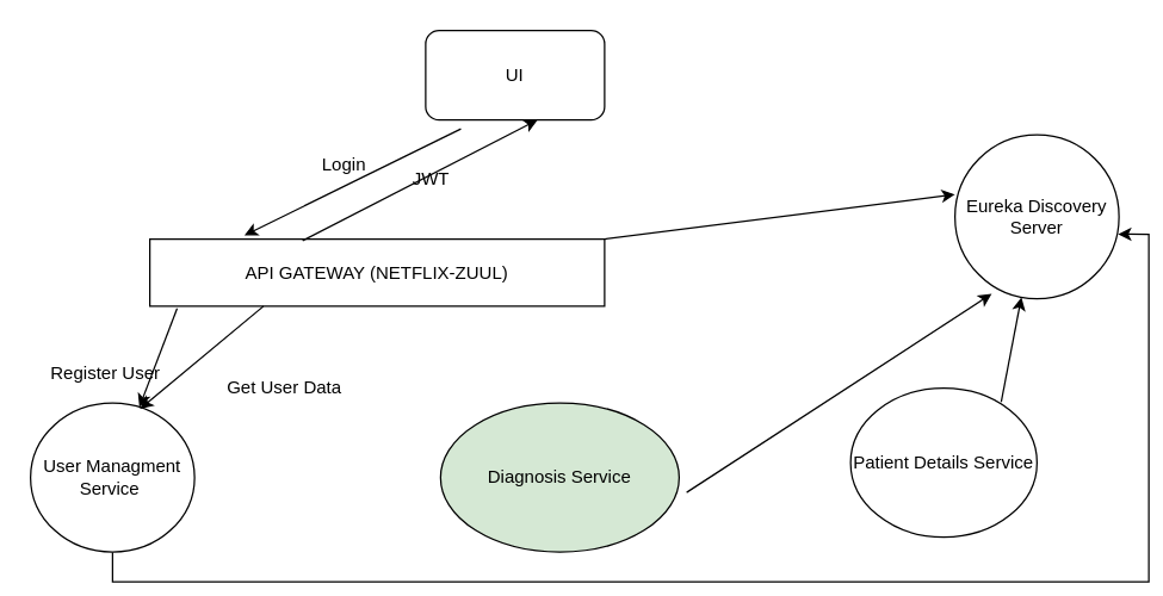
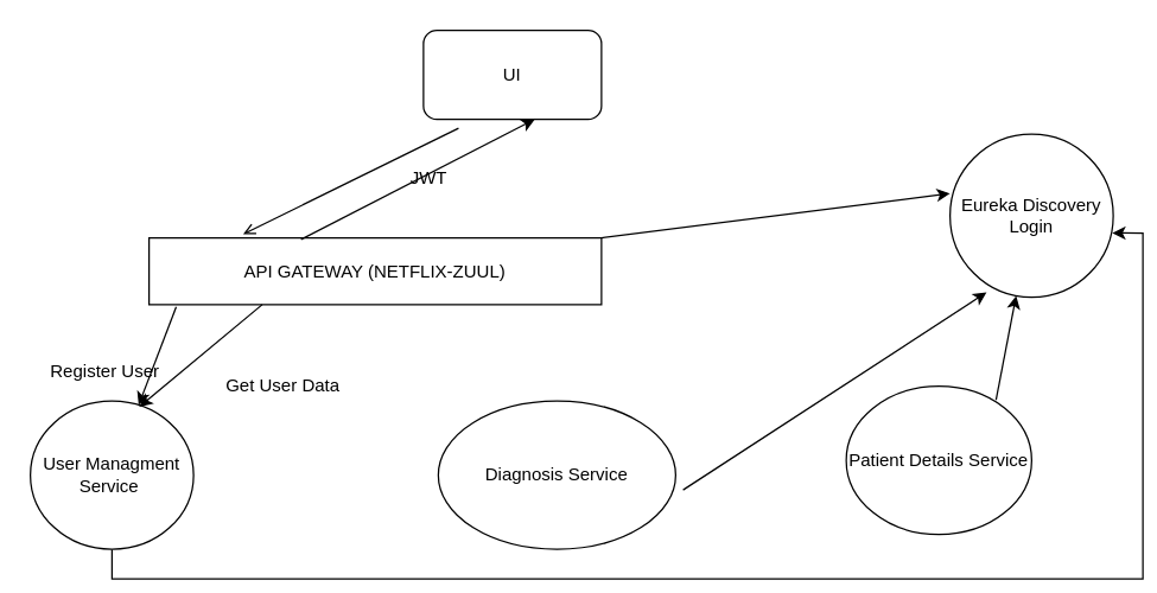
- <mxCell id="9" value="Login" style="text;html=1;align=center;verticalAlign=middle;resizable=0;points=[];autosize=1;strokeColor=none;fillColor=none;" vertex="1" parent="1"><mxGeometry x="210" y="100" width="40" height="20" as="geometry" /></mxCell>
- <mxCell id="16" value="Eureka Discovery Server" style="ellipse;whiteSpace=wrap;html=1;aspect=fixed;" vertex="1" parent="1"><mxGeometry x="640" y="90" width="110" height="110" as="geometry" /></mxCell>
+ <mxCell id="16" value="Eureka Discovery Login" style="ellipse;whiteSpace=wrap;html=1;aspect=fixed;" vertex="1" parent="1"><mxGeometry x="640" y="90" width="110" height="110" as="geometry" /></mxCell>
- <mxCell id="8" value="" style="endArrow=classic;html=1;rounded=0;exitX=0.197;exitY=1.1;exitDx=0;exitDy=0;exitPerimeter=0;entryX=0.208;entryY=-0.056;entryDx=0;entryDy=0;entryPerimeter=0;" edge="1" parent="1" source="7" target="2"><mxGeometry width="50" height="50" relative="1" as="geometry"><mxPoint x="330" y="110" as="sourcePoint" /><mxPoint x="380" y="60" as="targetPoint" /></mxGeometry></mxCell>
+ <mxCell id="8" value="" style="endArrow=open;html=1;rounded=0;exitX=0.197;exitY=1.1;exitDx=0;exitDy=0;exitPerimeter=0;entryX=0.208;entryY=-0.056;entryDx=0;entryDy=0;entryPerimeter=0;" edge="1" parent="1" source="7" target="2"><mxGeometry width="50" height="50" relative="1" as="geometry"><mxPoint x="330" y="110" as="sourcePoint" /><mxPoint x="380" y="60" as="targetPoint" /></mxGeometry></mxCell>
- <mxCell id="5" value="Diagnosis Service" style="ellipse;whiteSpace=wrap;html=1;fillColor=#d5e8d4;" vertex="1" parent="1"><mxGeometry x="295" y="270" width="160" height="100" as="geometry" /></mxCell>
+ <mxCell id="5" value="Diagnosis Service" style="ellipse;whiteSpace=wrap;html=1;" vertex="1" parent="1"><mxGeometry x="295" y="270" width="160" height="100" as="geometry" /></mxCell>
